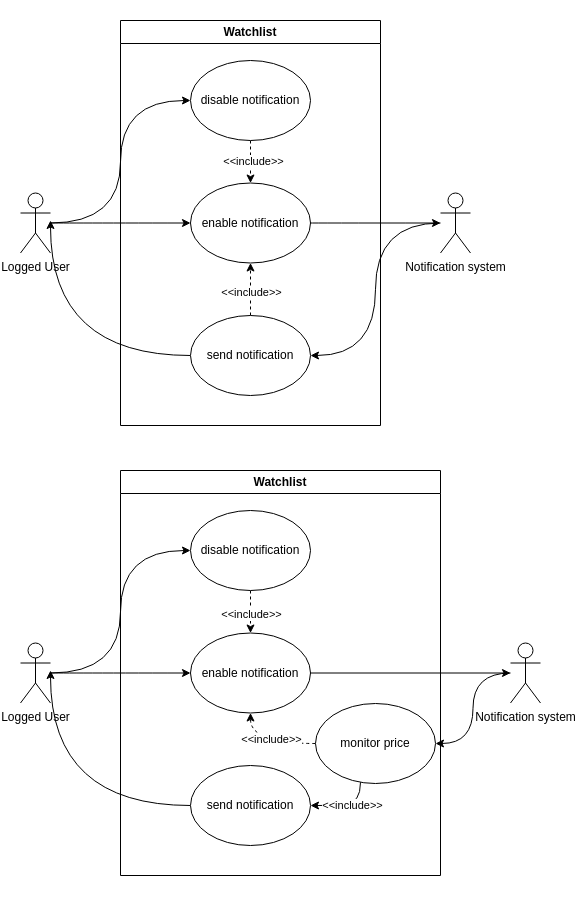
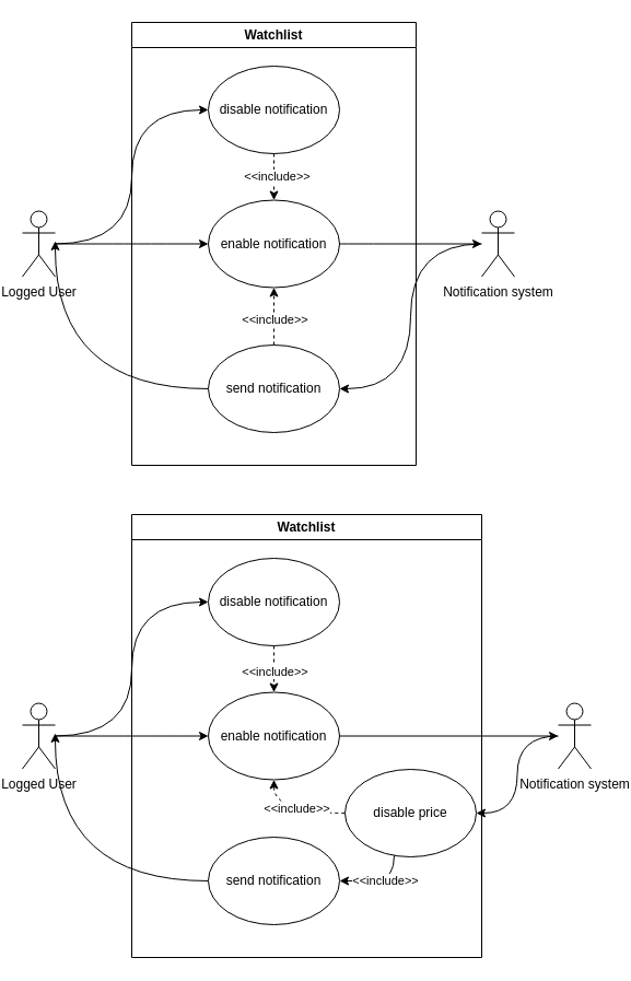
- <mxCell id="31" value="monitor price" style="ellipse;whiteSpace=wrap;html=1;" parent="20" vertex="1"><mxGeometry x="195" y="233" width="120" height="80" as="geometry" /></mxCell>
+ <mxCell id="31" value="disable price" style="ellipse;whiteSpace=wrap;html=1;" parent="20" vertex="1"><mxGeometry x="195" y="233" width="120" height="80" as="geometry" /></mxCell>
